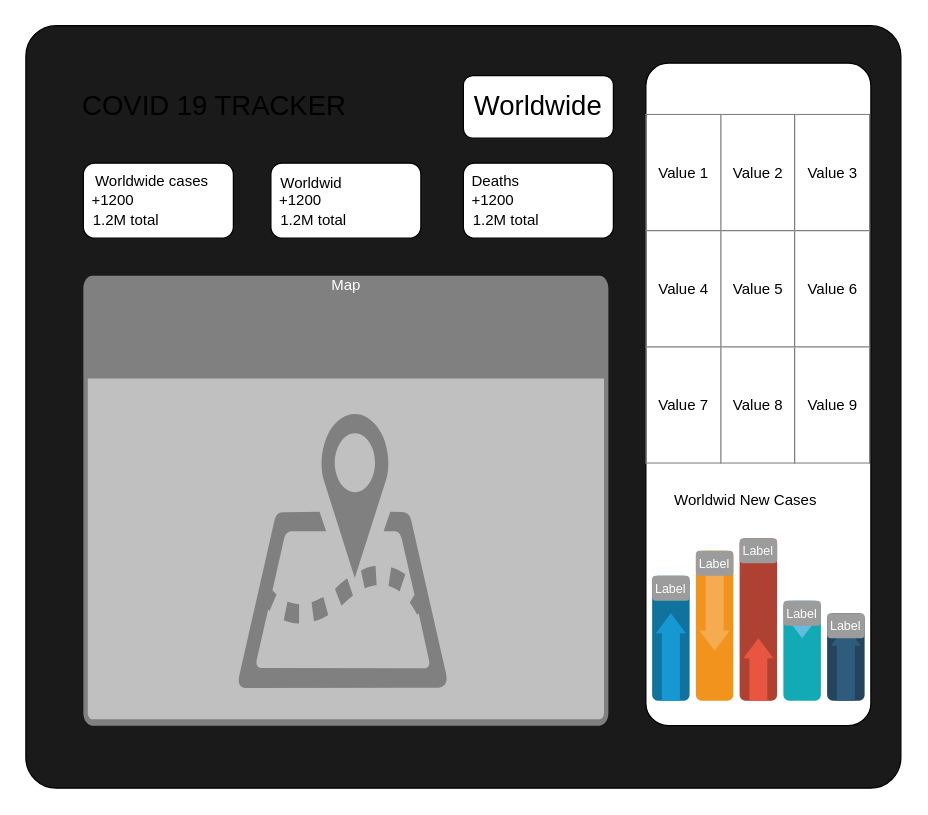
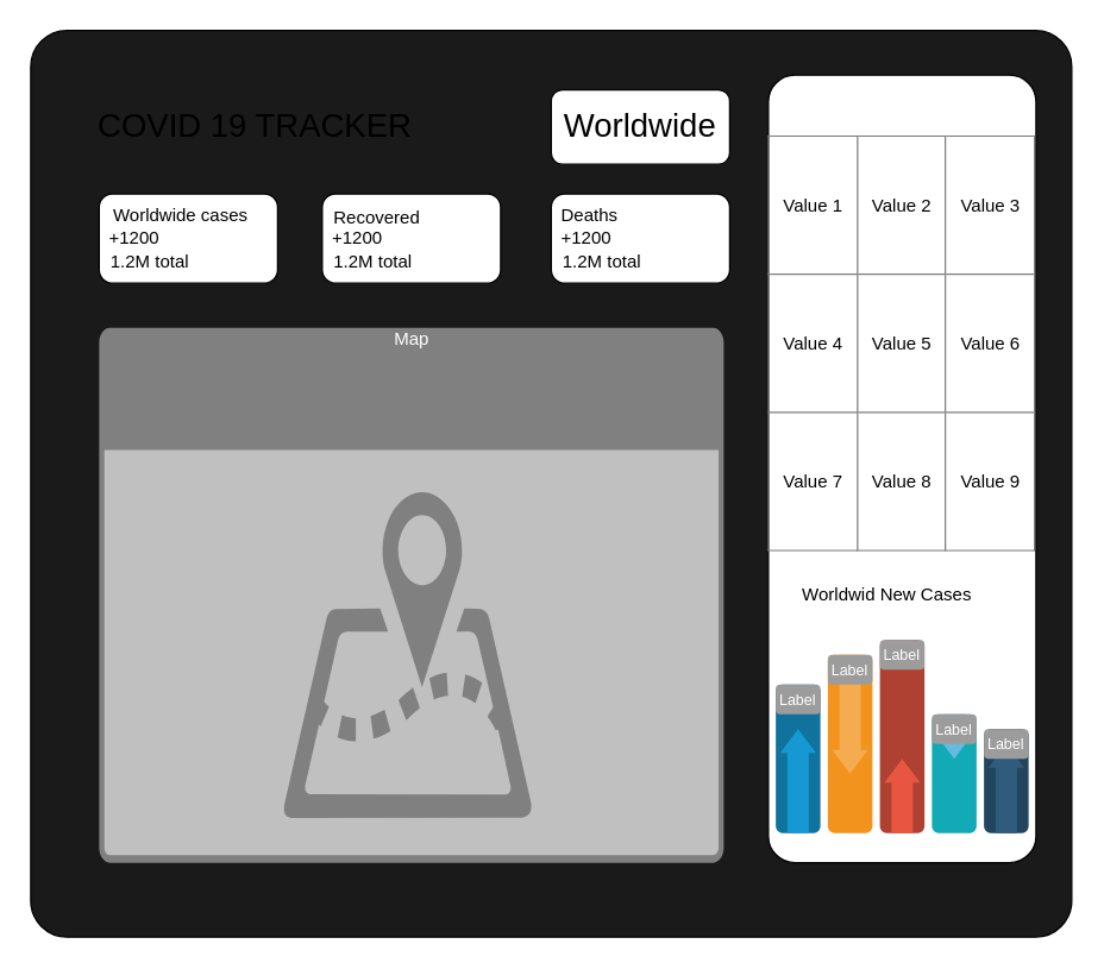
- <mxCell id="17" value="Worldwid" style="text;html=1;strokeColor=none;fillColor=none;align=left;verticalAlign=middle;whiteSpace=wrap;rounded=0;fontSize=12;" vertex="1" parent="15"><mxGeometry x="6" y="1" width="110" height="30" as="geometry" /></mxCell>
+ <mxCell id="17" value="Recovered" style="text;html=1;strokeColor=none;fillColor=none;align=left;verticalAlign=middle;whiteSpace=wrap;rounded=0;fontSize=12;" vertex="1" parent="15"><mxGeometry x="6" y="1" width="110" height="30" as="geometry" /></mxCell>
